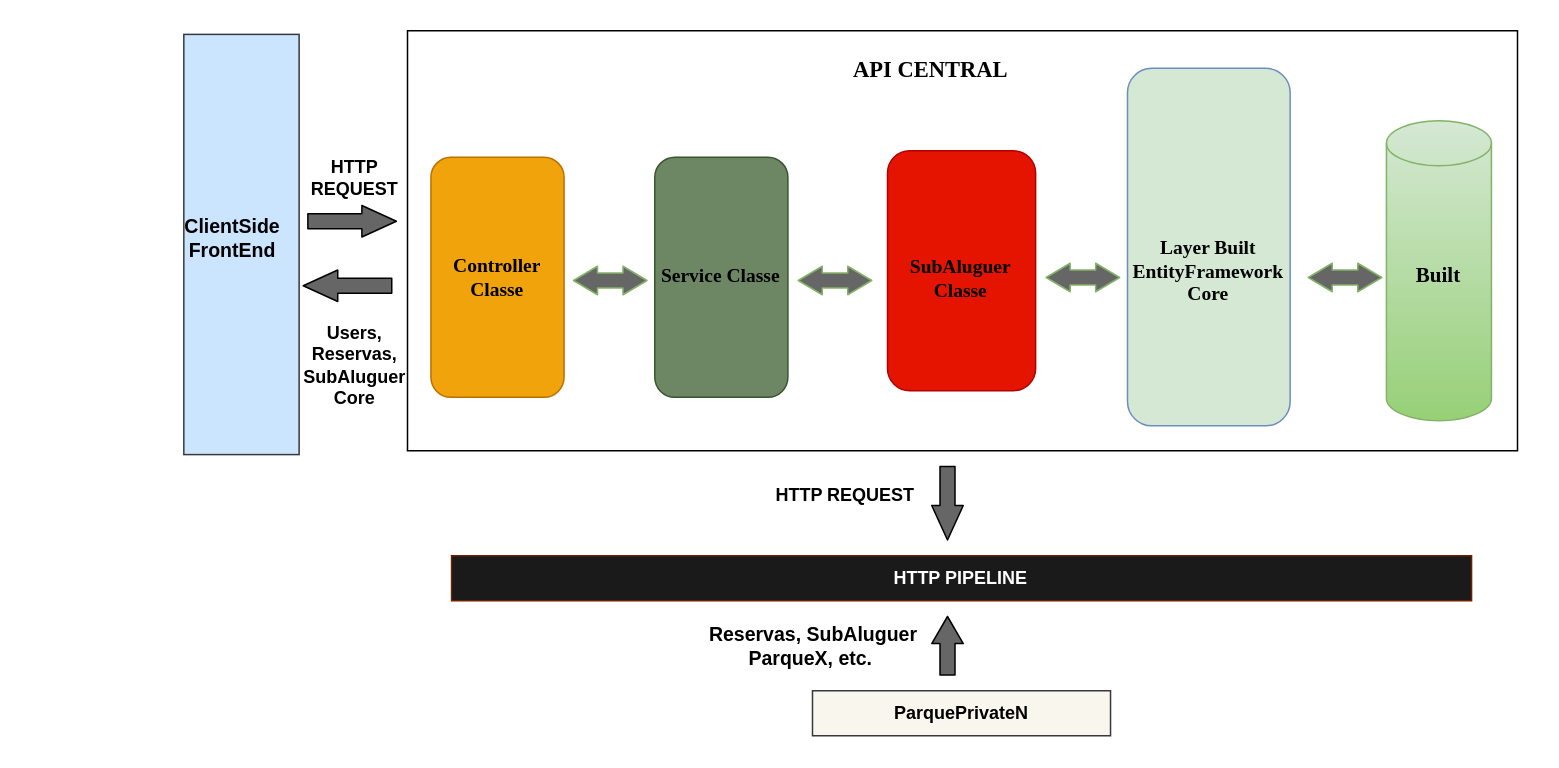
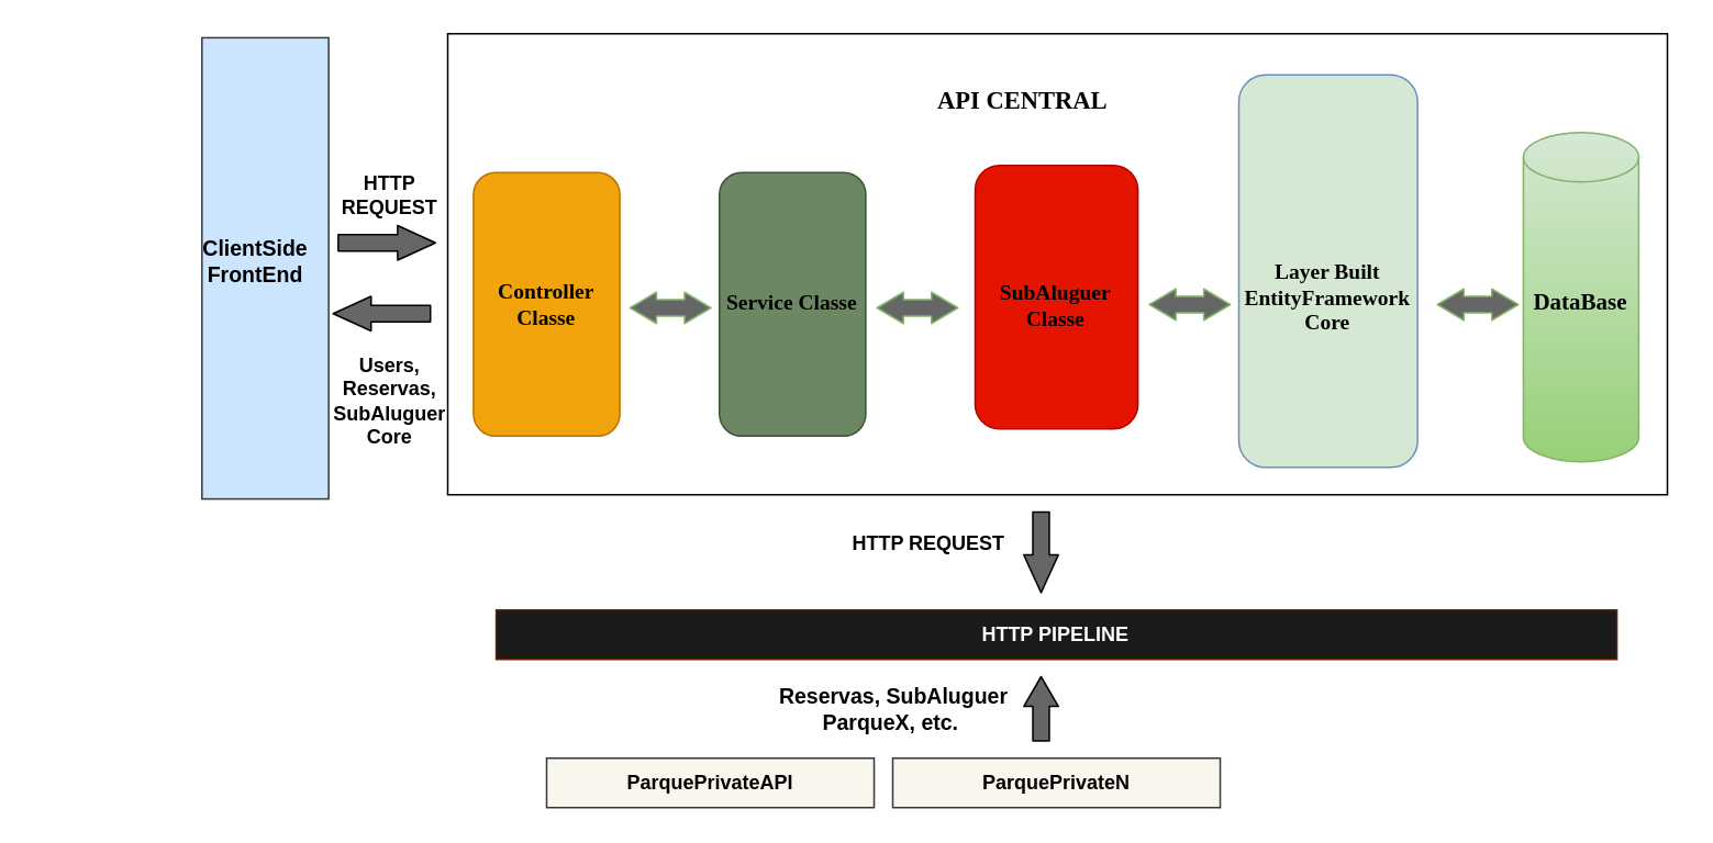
- <mxCell id="24" value="&lt;b&gt;&lt;font style=&quot;font-size: 15px&quot; face=&quot;Lucida Console&quot;&gt;API CENTRAL&lt;/font&gt;&lt;/b&gt;" style="text;html=1;strokeColor=none;fillColor=none;align=center;verticalAlign=middle;whiteSpace=wrap;rounded=0;" vertex="1" parent="1"><mxGeometry x="565.23" y="30" width="110" height="30" as="geometry" /></mxCell>
+ <mxCell id="24" value="&lt;b&gt;&lt;font style=&quot;font-size: 15px&quot; face=&quot;Lucida Console&quot;&gt;API CENTRAL&lt;/font&gt;&lt;/b&gt;" style="text;html=1;strokeColor=none;fillColor=none;align=center;verticalAlign=middle;whiteSpace=wrap;rounded=0;" vertex="1" parent="1"><mxGeometry x="565.23" y="45" width="110" height="30" as="geometry" /></mxCell>
- <mxCell id="11" value="&lt;h1&gt;&lt;b&gt;&lt;font style=&quot;font-size: 14px&quot; face=&quot;Times New Roman&quot;&gt;Built&lt;/font&gt;&lt;/b&gt;&lt;/h1&gt;" style="text;html=1;strokeColor=none;fillColor=none;align=center;verticalAlign=middle;whiteSpace=wrap;rounded=0;" vertex="1" parent="9"><mxGeometry y="87.5" width="115.26" height="25" as="geometry" /></mxCell>
+ <mxCell id="11" value="&lt;h1&gt;&lt;b&gt;&lt;font style=&quot;font-size: 14px&quot; face=&quot;Times New Roman&quot;&gt;DataBase&lt;/font&gt;&lt;/b&gt;&lt;/h1&gt;" style="text;html=1;strokeColor=none;fillColor=none;align=center;verticalAlign=middle;whiteSpace=wrap;rounded=0;" vertex="1" parent="9"><mxGeometry y="87.5" width="115.26" height="25" as="geometry" /></mxCell>
+ <mxCell id="26" value="&lt;b&gt;ParquePrivateAPI&lt;/b&gt;" style="text;html=1;strokeColor=#36393d;fillColor=#f9f7ed;align=center;verticalAlign=middle;whiteSpace=wrap;rounded=0;" vertex="1" parent="25"><mxGeometry width="198.69" height="30" as="geometry" /></mxCell>
